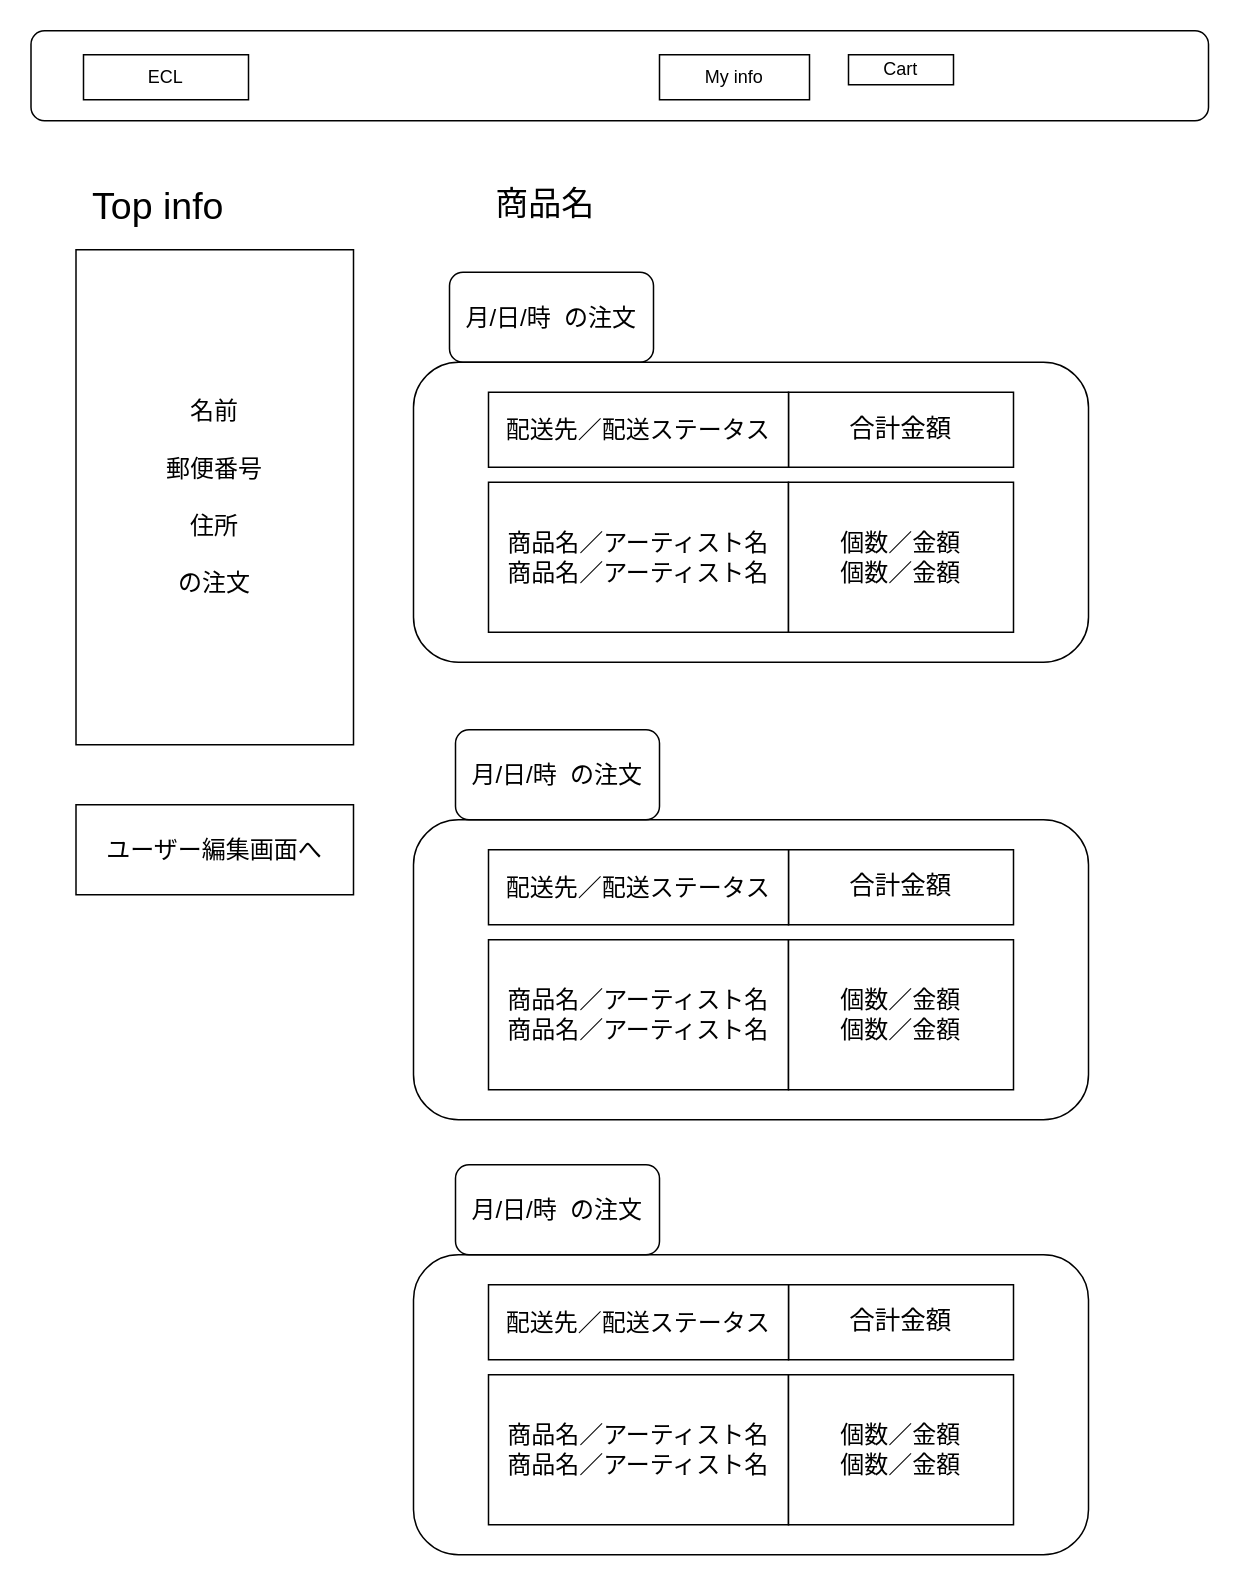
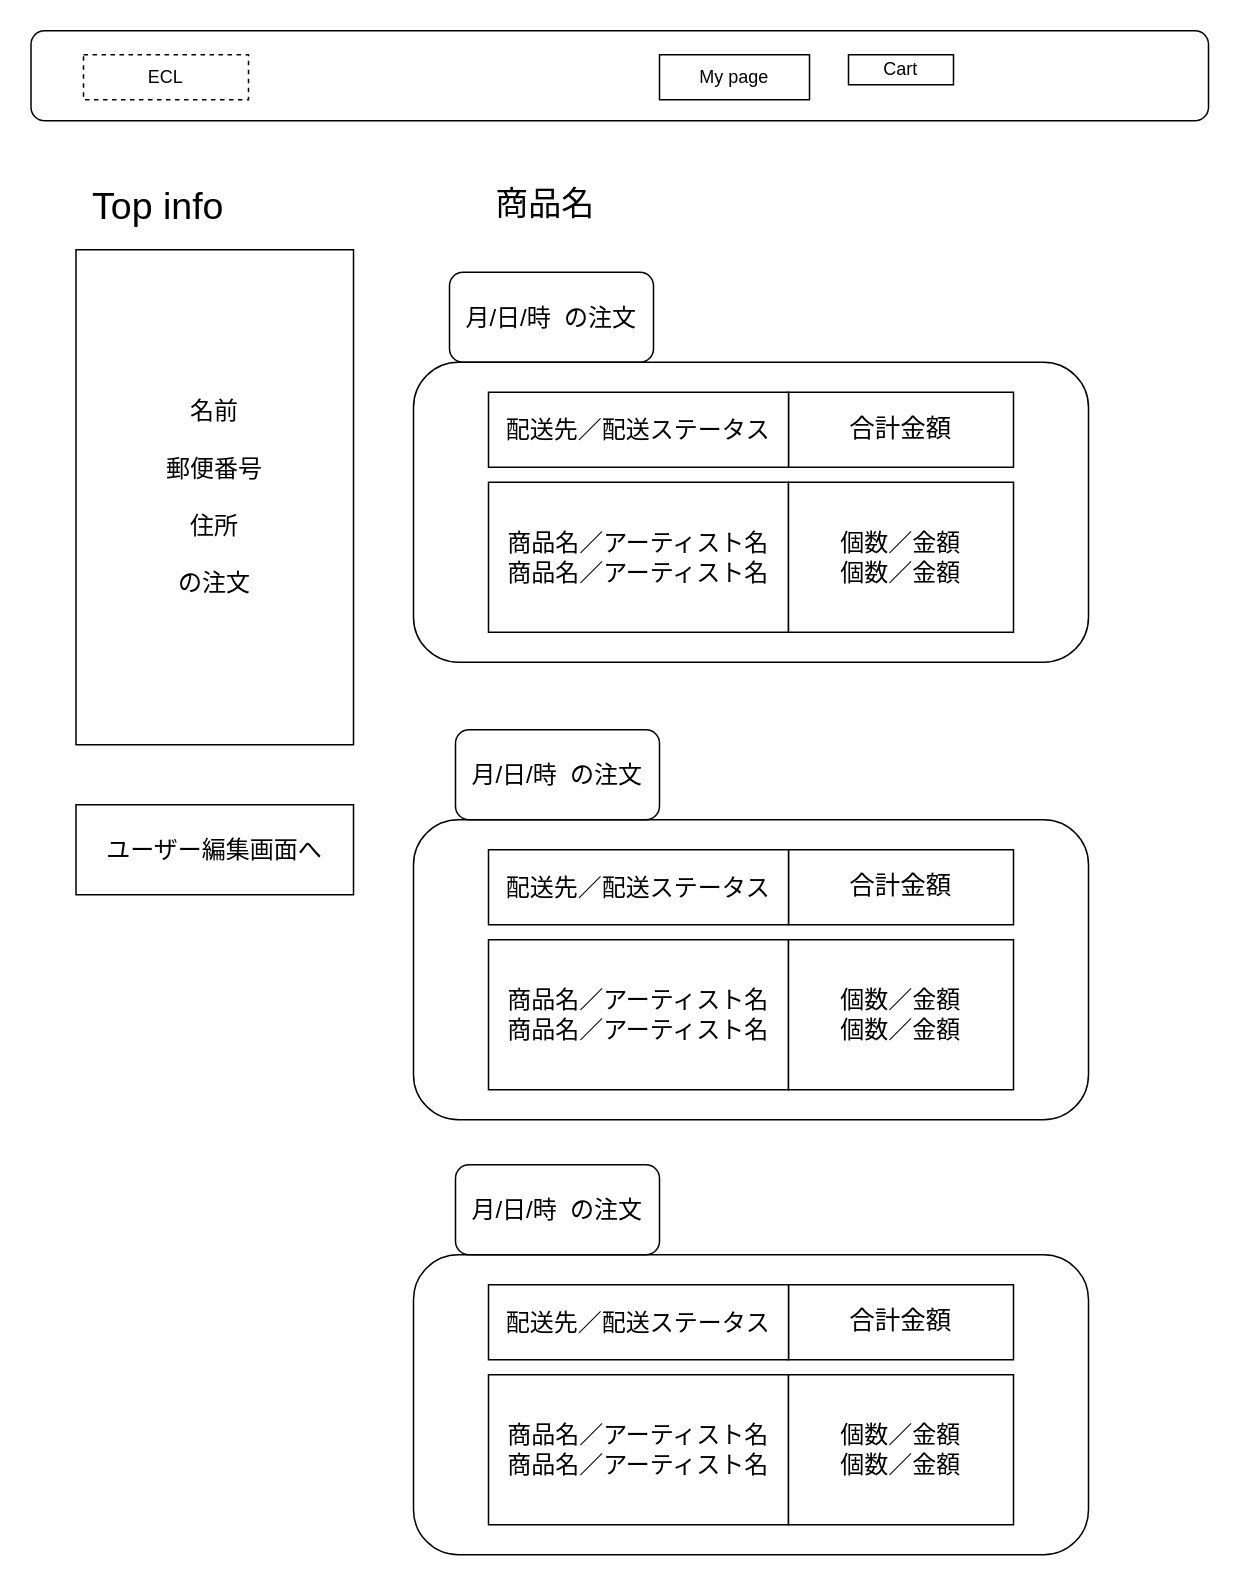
- <mxCell id="3" value="ECL" style="rounded=0;whiteSpace=wrap;html=1;" parent="1" vertex="1"><mxGeometry x="55" y="36" width="110" height="30" as="geometry" /></mxCell>
+ <mxCell id="3" value="ECL" style="rounded=0;whiteSpace=wrap;html=1;dashed=1;" parent="1" vertex="1"><mxGeometry x="55" y="36" width="110" height="30" as="geometry" /></mxCell>
- <mxCell id="5" value="My info" style="rounded=0;whiteSpace=wrap;html=1;" parent="1" vertex="1"><mxGeometry x="439" y="36" width="100" height="30" as="geometry" /></mxCell>
+ <mxCell id="5" value="My page" style="rounded=0;whiteSpace=wrap;html=1;" parent="1" vertex="1"><mxGeometry x="439" y="36" width="100" height="30" as="geometry" /></mxCell>
